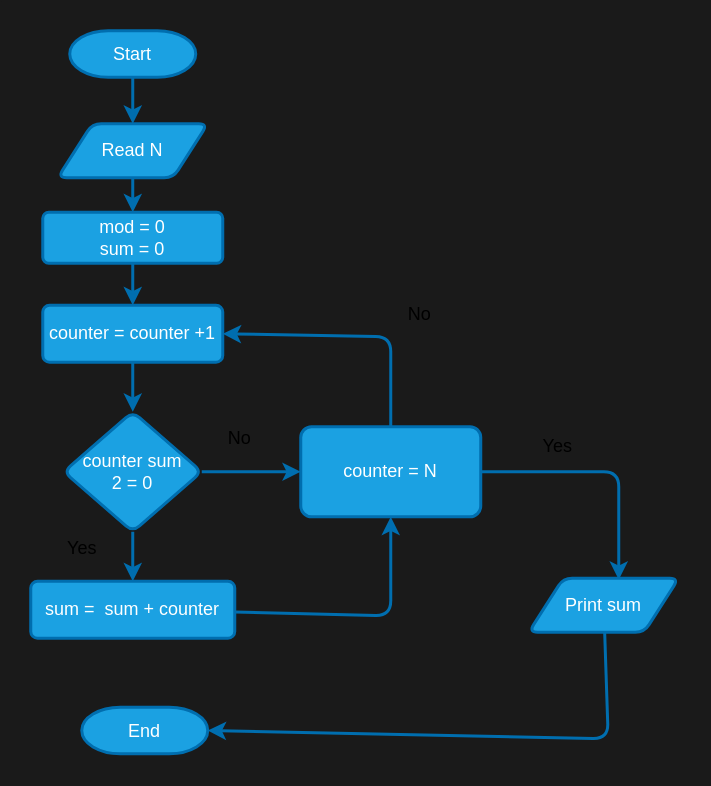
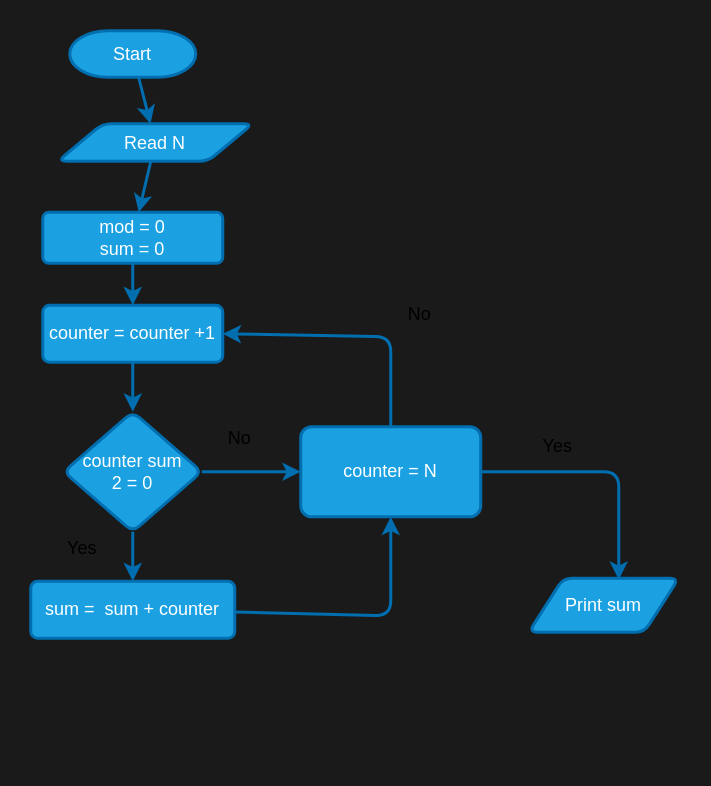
- <mxCell id="5" value="Read N" style="shape=parallelogram;html=1;strokeWidth=2;perimeter=parallelogramPerimeter;whiteSpace=wrap;rounded=1;arcSize=12;size=0.23;fillColor=#1ba1e2;fontColor=#ffffff;strokeColor=#006EAF;" vertex="1" parent="1"><mxGeometry x="38" y="82" width="100" height="36" as="geometry" /></mxCell>
+ <mxCell id="5" value="Read N" style="shape=parallelogram;html=1;strokeWidth=2;perimeter=parallelogramPerimeter;whiteSpace=wrap;rounded=1;arcSize=12;size=0.23;fillColor=#1ba1e2;fontColor=#ffffff;strokeColor=#006EAF;" vertex="1" parent="1"><mxGeometry x="38" y="82" width="130" height="25" as="geometry" /></mxCell>
- <mxCell id="20" value="End" style="strokeWidth=2;html=1;shape=mxgraph.flowchart.terminator;whiteSpace=wrap;fillColor=#1ba1e2;fontColor=#ffffff;strokeColor=#006EAF;" vertex="1" parent="1"><mxGeometry x="54" y="471" width="84" height="31" as="geometry" /></mxCell>
- <mxCell id="22" value="" style="edgeStyle=none;html=1;strokeWidth=2;entryX=1;entryY=0.5;entryDx=0;entryDy=0;entryPerimeter=0;fillColor=#1ba1e2;strokeColor=#006EAF;" edge="1" parent="1" source="23" target="20"><mxGeometry relative="1" as="geometry"><mxPoint x="402" y="489" as="targetPoint" /><Array as="points"><mxPoint x="405" y="492" /></Array></mxGeometry></mxCell>
